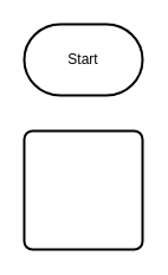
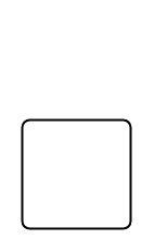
- <mxCell id="2" value="Start" style="strokeWidth=2;html=1;shape=mxgraph.flowchart.terminator;whiteSpace=wrap;" vertex="1" parent="1"><mxGeometry x="20" y="20" width="100" height="60" as="geometry" /></mxCell>
